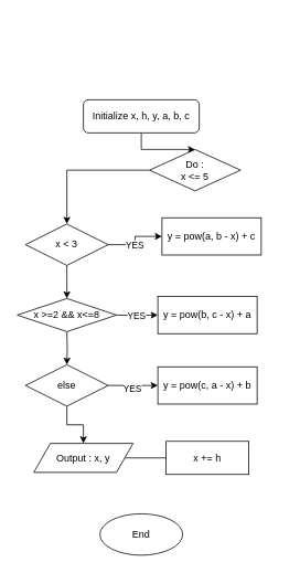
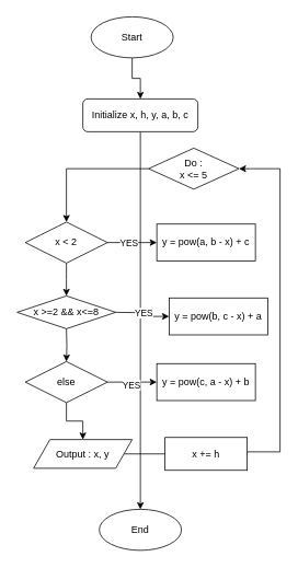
+ <mxCell id="3" value="Start" style="ellipse;whiteSpace=wrap;html=1;" vertex="1" parent="1"><mxGeometry x="110" width="100" height="50" as="geometry" y="20" /></mxCell>
+ <mxCell id="2" value="" style="edgeStyle=orthogonalEdgeStyle;rounded=0;orthogonalLoop=1;jettySize=auto;html=1;" edge="1" parent="1" source="3" target="6"><mxGeometry relative="1" as="geometry" /></mxCell>
- <mxCell id="5" value="" style="edgeStyle=orthogonalEdgeStyle;rounded=0;orthogonalLoop=1;jettySize=auto;html=1;" edge="1" parent="1" source="6" target="23"><mxGeometry relative="1" as="geometry" /></mxCell>
+ <mxCell id="5" value="" style="edgeStyle=orthogonalEdgeStyle;rounded=0;orthogonalLoop=1;jettySize=auto;html=1;" edge="1" parent="1" source="6" target="4"><mxGeometry relative="1" as="geometry" /></mxCell>
- <mxCell id="19" value="y = pow(a, b - x) + c" style="rounded=0;whiteSpace=wrap;html=1;" vertex="1" parent="1"><mxGeometry x="195" y="262.5" width="120" height="45" as="geometry" /></mxCell>
+ <mxCell id="19" value="y = pow(a, b - x) + c" style="rounded=0;whiteSpace=wrap;html=1;" vertex="1" parent="1"><mxGeometry x="190" y="272.5" width="120" height="45" as="geometry" /></mxCell>
- <mxCell id="10" value="x &amp;lt; 3" style="rhombus;whiteSpace=wrap;html=1;" vertex="1" parent="1"><mxGeometry x="30" y="270" width="100" height="50" as="geometry" /></mxCell>
+ <mxCell id="10" value="x &amp;lt; 2" style="rhombus;whiteSpace=wrap;html=1;" vertex="1" parent="1"><mxGeometry x="30" y="270" width="100" height="50" as="geometry" /></mxCell>
+ <mxCell id="24" style="edgeStyle=orthogonalEdgeStyle;rounded=0;orthogonalLoop=1;jettySize=auto;html=1;exitX=1;exitY=0.5;exitDx=0;exitDy=0;entryX=1;entryY=0.5;entryDx=0;entryDy=0;" edge="1" parent="1" source="25" target="23"><mxGeometry relative="1" as="geometry"><Array as="points"><mxPoint x="340" y="550" /><mxPoint x="340" y="205" /></Array></mxGeometry></mxCell>
- <mxCell id="20" value="y = pow(b, c - x) + a" style="rounded=0;whiteSpace=wrap;html=1;" vertex="1" parent="1"><mxGeometry x="190" y="357.5" width="120" height="45" as="geometry" /></mxCell>
+ <mxCell id="20" value="y = pow(b, c - x) + a" style="rounded=0;whiteSpace=wrap;html=1;" vertex="1" parent="1"><mxGeometry x="205" y="362.5" width="120" height="45" as="geometry" /></mxCell>
